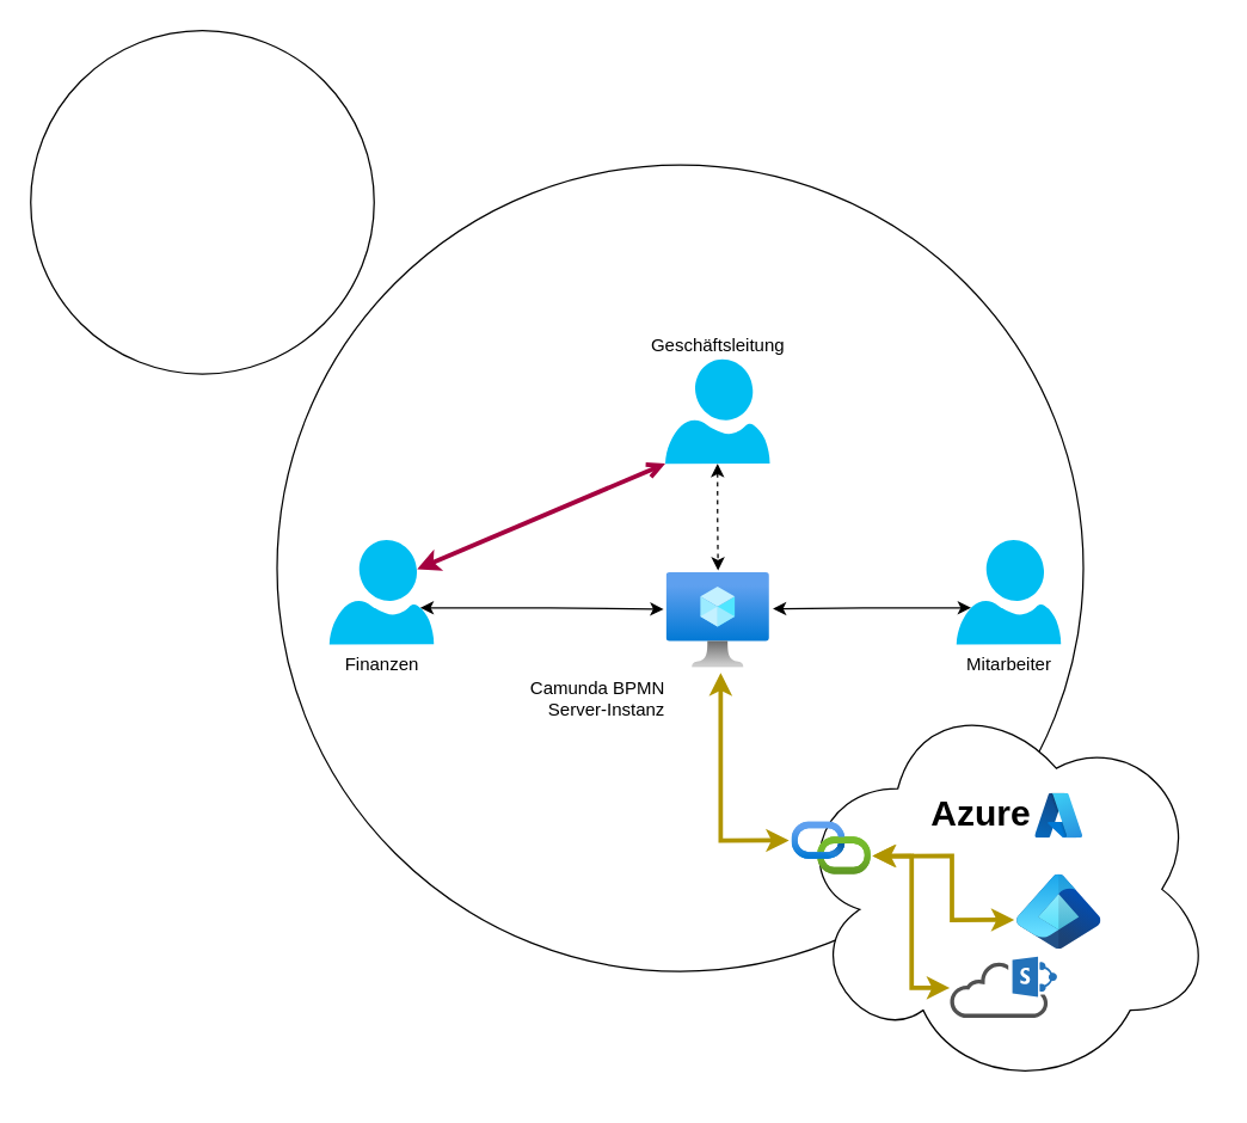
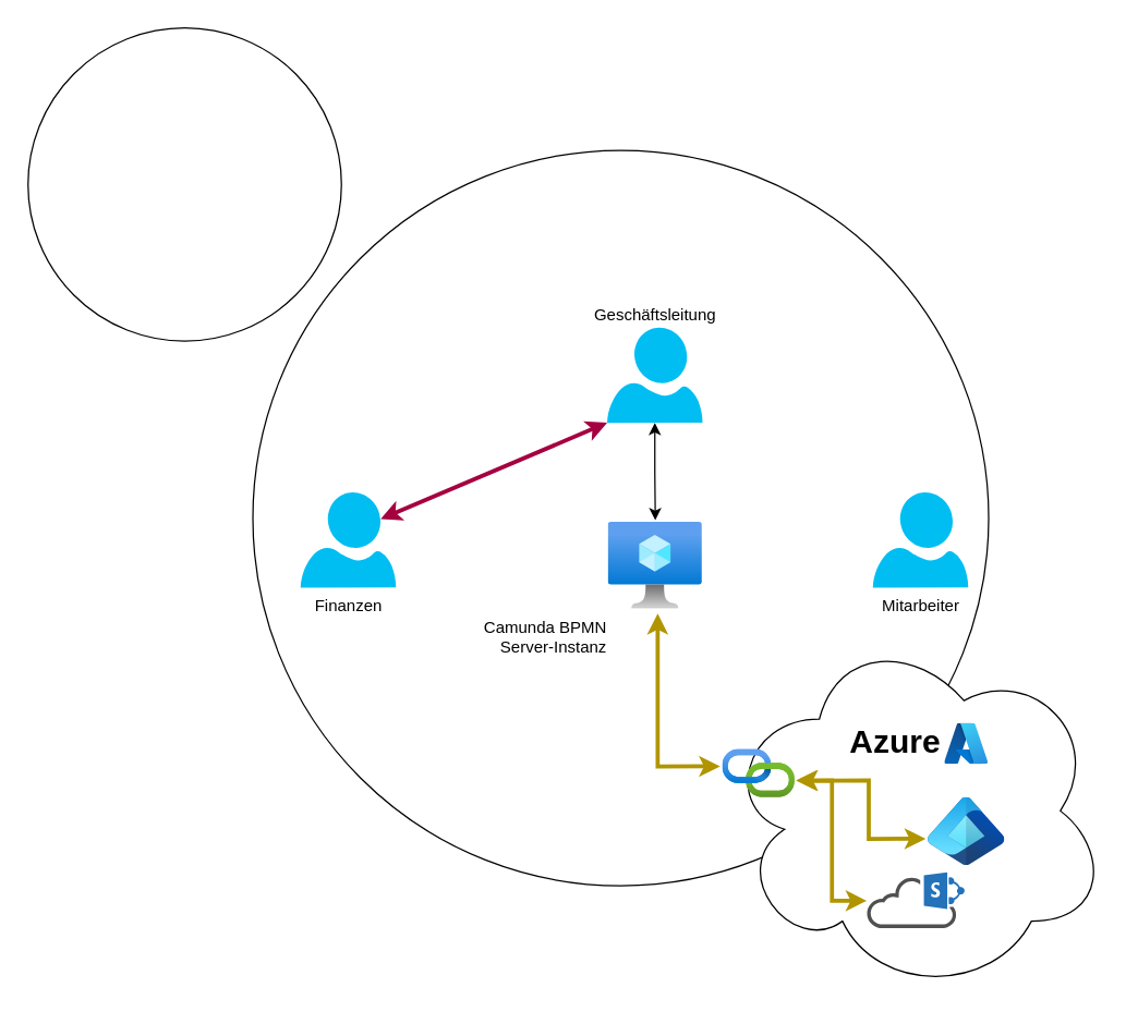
- <mxCell id="20" value="" style="endArrow=open;startArrow=classic;html=1;rounded=0;entryX=0;entryY=1;entryDx=0;entryDy=0;entryPerimeter=0;exitX=0.84;exitY=0.28;exitDx=0;exitDy=0;exitPerimeter=0;jumpSize=6;fillColor=#d80073;strokeColor=#A50040;strokeWidth=3;" edge="1" parent="1" source="12" target="11"><mxGeometry width="50" height="50" relative="1" as="geometry"><mxPoint x="310" y="410" as="sourcePoint" /><mxPoint x="360" y="360" as="targetPoint" /></mxGeometry></mxCell>
+ <mxCell id="20" value="" style="endArrow=classic;startArrow=classic;html=1;rounded=0;entryX=0;entryY=1;entryDx=0;entryDy=0;entryPerimeter=0;exitX=0.84;exitY=0.28;exitDx=0;exitDy=0;exitPerimeter=0;jumpSize=6;fillColor=#d80073;strokeColor=#A50040;strokeWidth=3;" edge="1" parent="1" source="12" target="11"><mxGeometry width="50" height="50" relative="1" as="geometry"><mxPoint x="310" y="410" as="sourcePoint" /><mxPoint x="360" y="360" as="targetPoint" /></mxGeometry></mxCell>
- <mxCell id="16" style="edgeStyle=orthogonalEdgeStyle;rounded=0;orthogonalLoop=1;jettySize=auto;html=1;exitX=0.5;exitY=1;exitDx=0;exitDy=0;exitPerimeter=0;entryX=0.498;entryY=-0.023;entryDx=0;entryDy=0;entryPerimeter=0;startArrow=classic;startFill=1;dashed=1;" parent="1" source="11" target="13" edge="1"><mxGeometry relative="1" as="geometry" /></mxCell>
+ <mxCell id="16" style="edgeStyle=orthogonalEdgeStyle;rounded=0;orthogonalLoop=1;jettySize=auto;html=1;exitX=0.5;exitY=1;exitDx=0;exitDy=0;exitPerimeter=0;entryX=0.498;entryY=-0.023;entryDx=0;entryDy=0;entryPerimeter=0;startArrow=classic;startFill=1;" parent="1" source="11" target="13" edge="1"><mxGeometry relative="1" as="geometry" /></mxCell>
- <mxCell id="14" style="edgeStyle=orthogonalEdgeStyle;rounded=0;orthogonalLoop=1;jettySize=auto;html=1;exitX=0.87;exitY=0.65;exitDx=0;exitDy=0;exitPerimeter=0;entryX=-0.031;entryY=0.382;entryDx=0;entryDy=0;entryPerimeter=0;startArrow=classic;startFill=1;" parent="1" source="12" target="13" edge="1"><mxGeometry relative="1" as="geometry" /></mxCell>
- <mxCell id="15" style="edgeStyle=orthogonalEdgeStyle;rounded=0;orthogonalLoop=1;jettySize=auto;html=1;exitX=0.14;exitY=0.65;exitDx=0;exitDy=0;exitPerimeter=0;entryX=1.029;entryY=0.378;entryDx=0;entryDy=0;entryPerimeter=0;startArrow=classic;startFill=1;" parent="1" source="9" target="13" edge="1"><mxGeometry relative="1" as="geometry" /></mxCell>
